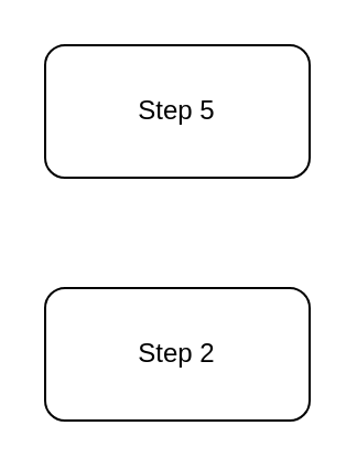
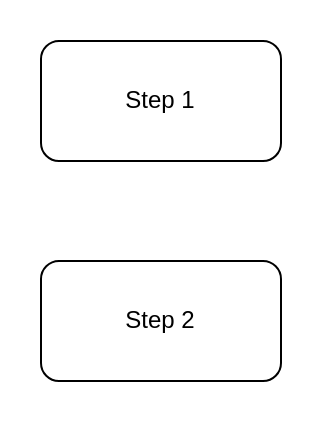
- <mxCell id="2" value="Step 5" style="rounded=1;whiteSpace=wrap;html=1;" vertex="1" parent="1"><mxGeometry x="20" y="20" width="120" height="60" as="geometry" /></mxCell>
+ <mxCell id="2" value="Step 1" style="rounded=1;whiteSpace=wrap;html=1;" vertex="1" parent="1"><mxGeometry x="20" y="20" width="120" height="60" as="geometry" /></mxCell>
